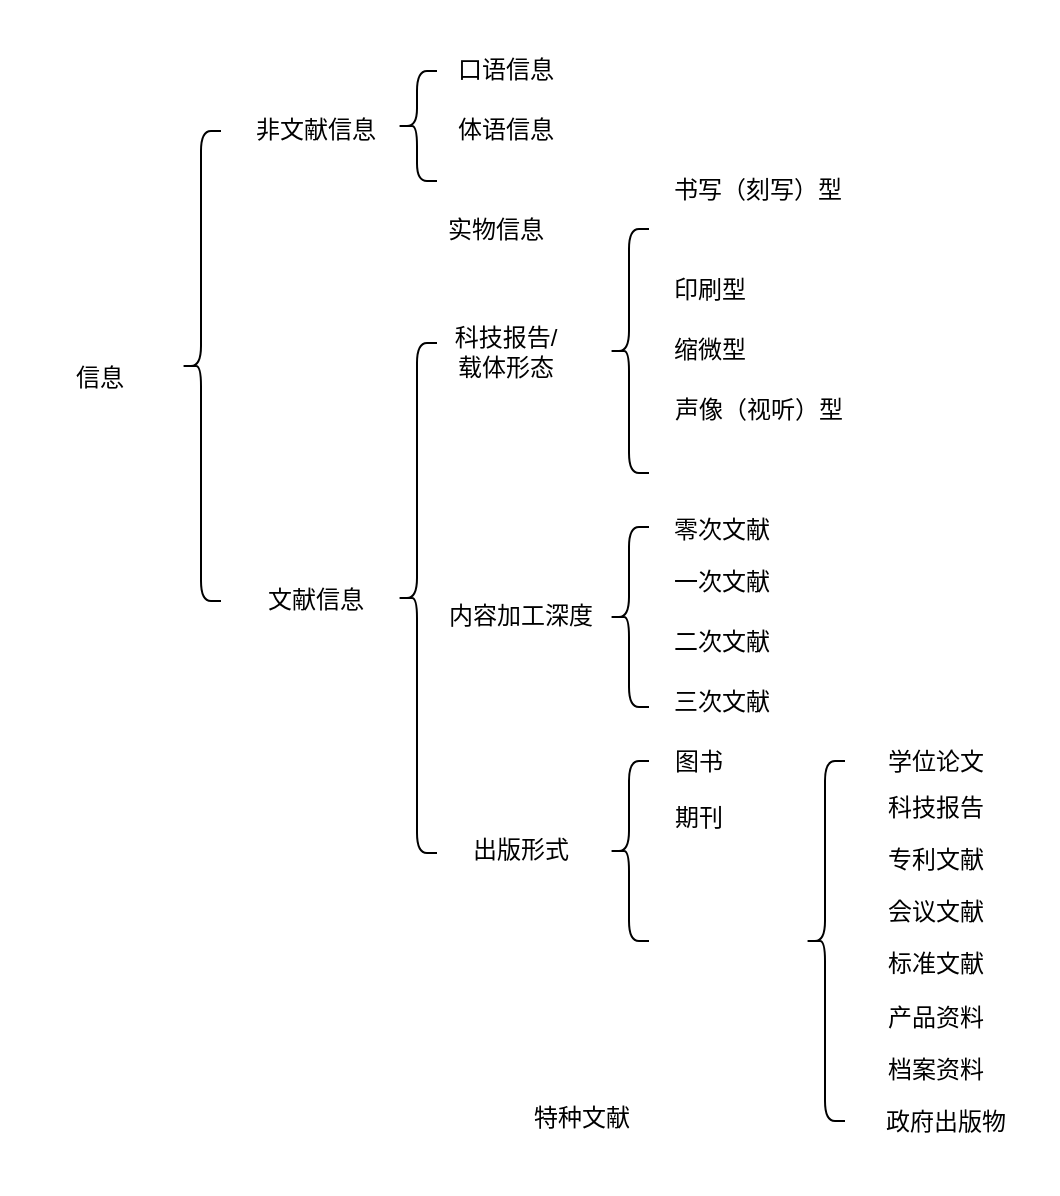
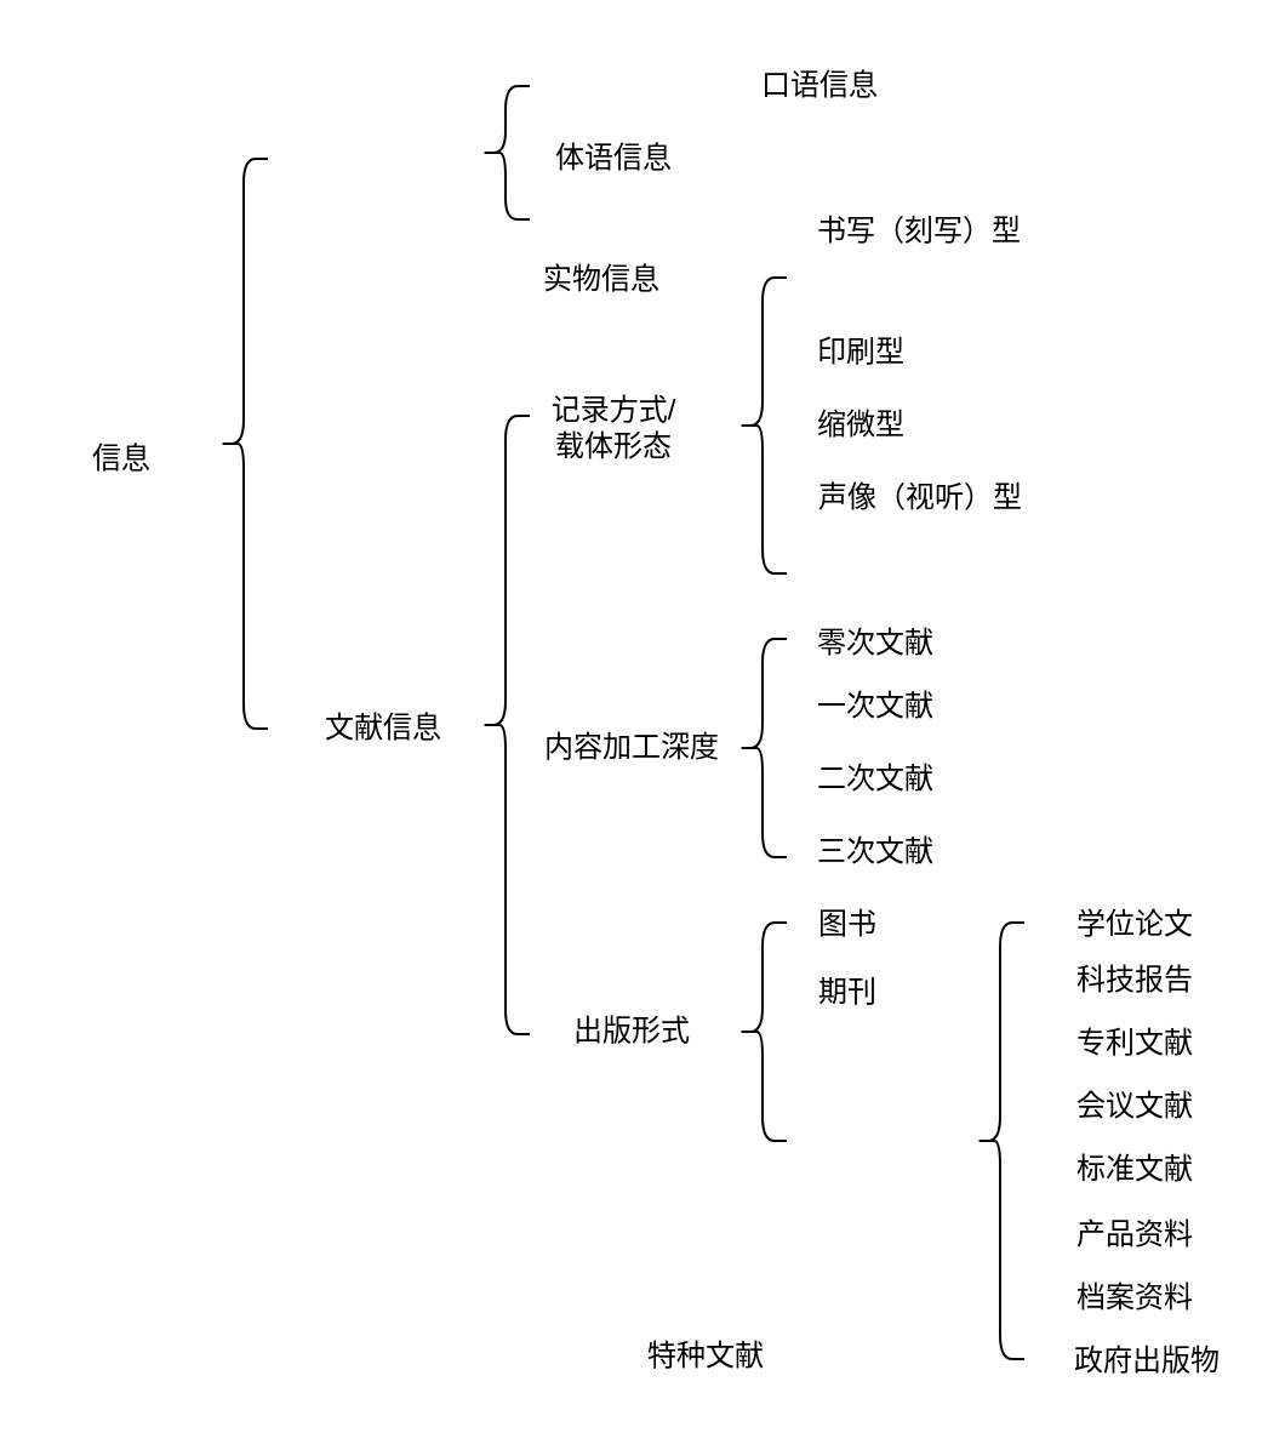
- <mxCell id="7" value="口语信息" style="text;html=1;strokeColor=none;fillColor=none;align=center;verticalAlign=middle;whiteSpace=wrap;rounded=0;" parent="1" vertex="1"><mxGeometry x="223" y="20" width="60" height="30" as="geometry" /></mxCell>
+ <mxCell id="7" value="口语信息" style="text;html=1;strokeColor=none;fillColor=none;align=center;verticalAlign=middle;whiteSpace=wrap;rounded=0;" parent="1" vertex="1"><mxGeometry x="308" y="20" width="60" height="30" as="geometry" /></mxCell>
- <mxCell id="4" value="非文献信息" style="text;html=1;strokeColor=none;fillColor=none;align=center;verticalAlign=middle;whiteSpace=wrap;rounded=0;" parent="1" vertex="1"><mxGeometry x="118" y="50" width="80" height="30" as="geometry" /></mxCell>
- <mxCell id="11" value="科技报告/载体形态" style="text;html=1;strokeColor=none;fillColor=none;align=center;verticalAlign=middle;whiteSpace=wrap;rounded=0;" parent="1" vertex="1"><mxGeometry x="223" y="161" width="60" height="30" as="geometry" /></mxCell>
+ <mxCell id="11" value="记录方式/载体形态" style="text;html=1;strokeColor=none;fillColor=none;align=center;verticalAlign=middle;whiteSpace=wrap;rounded=0;" parent="1" vertex="1"><mxGeometry x="223" y="161" width="60" height="30" as="geometry" /></mxCell>
